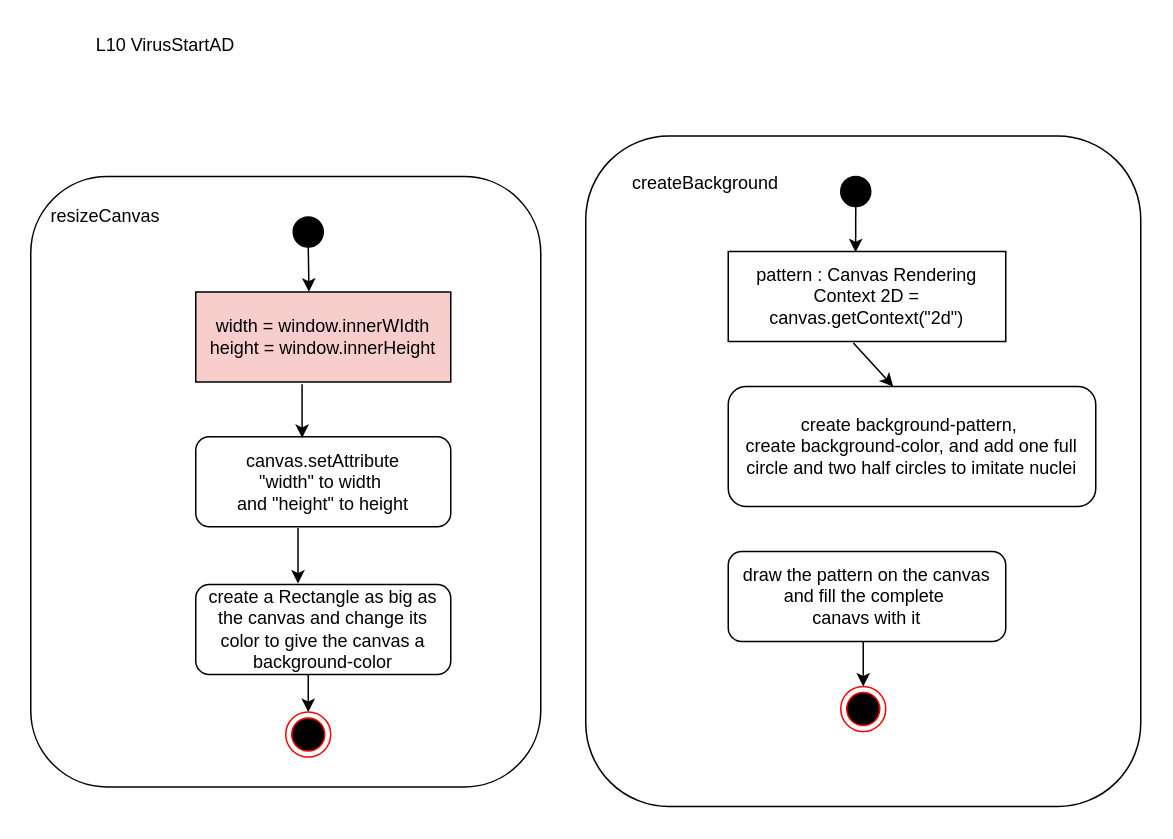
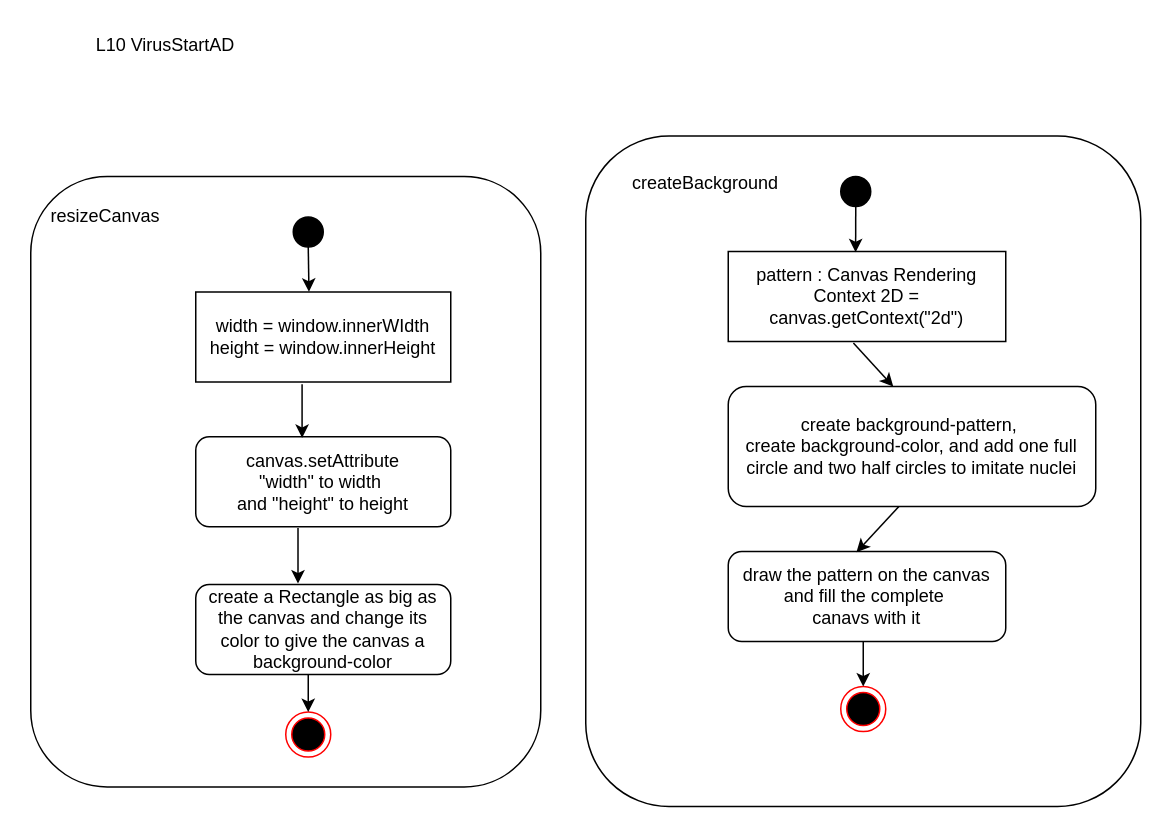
- <mxCell id="16" value="width = window.innerWIdth&lt;br&gt;height = window.innerHeight" style="rounded=0;whiteSpace=wrap;html=1;fillColor=#f8cecc;" vertex="1" parent="1"><mxGeometry x="130" y="194" width="170" height="60" as="geometry" /></mxCell>
+ <mxCell id="16" value="width = window.innerWIdth&lt;br&gt;height = window.innerHeight" style="rounded=0;whiteSpace=wrap;html=1;fillColor=#FFFFFF;" vertex="1" parent="1"><mxGeometry x="130" y="194" width="170" height="60" as="geometry" /></mxCell>
+ <mxCell id="11" value="" style="endArrow=classic;html=1;exitX=0.464;exitY=1.001;exitDx=0;exitDy=0;exitPerimeter=0;entryX=0.462;entryY=0.009;entryDx=0;entryDy=0;entryPerimeter=0;" edge="1" parent="1" source="4" target="5"><mxGeometry width="50" height="50" relative="1" as="geometry"><mxPoint x="390" y="327" as="sourcePoint" /><mxPoint x="440" y="277" as="targetPoint" /></mxGeometry></mxCell>
